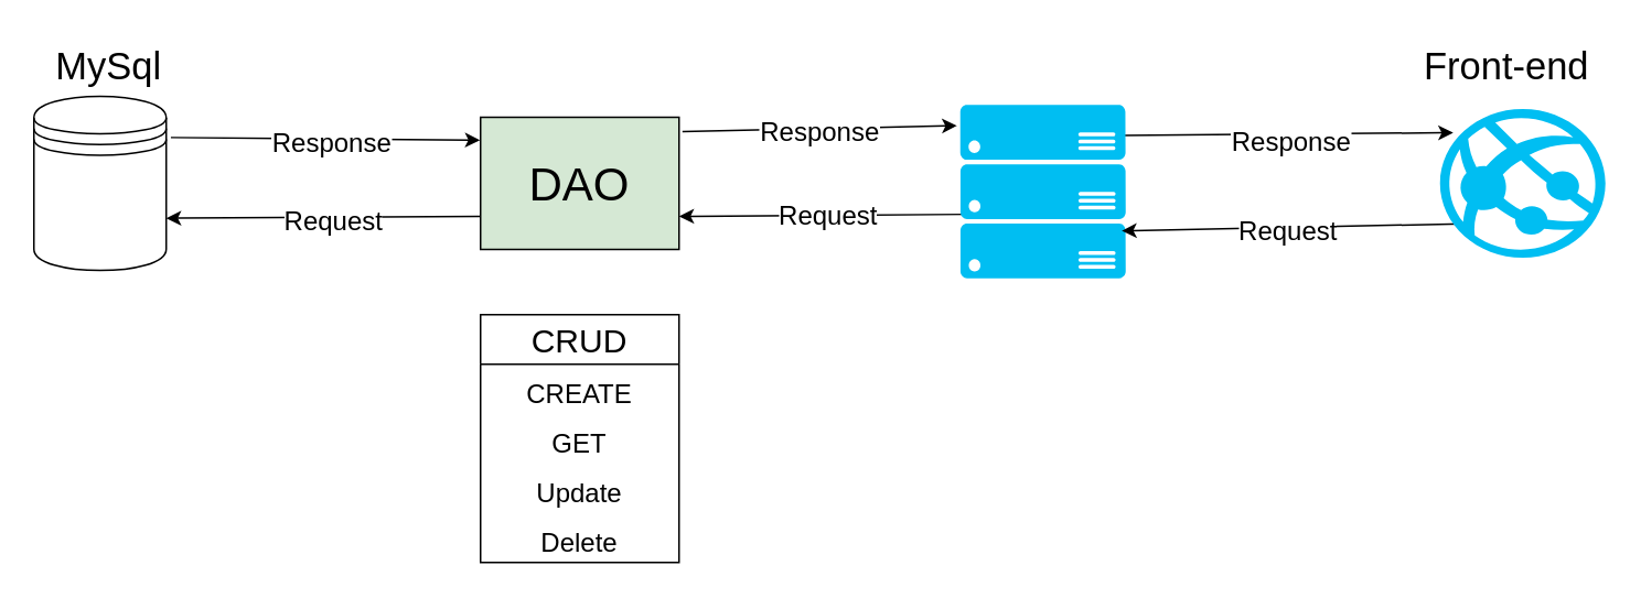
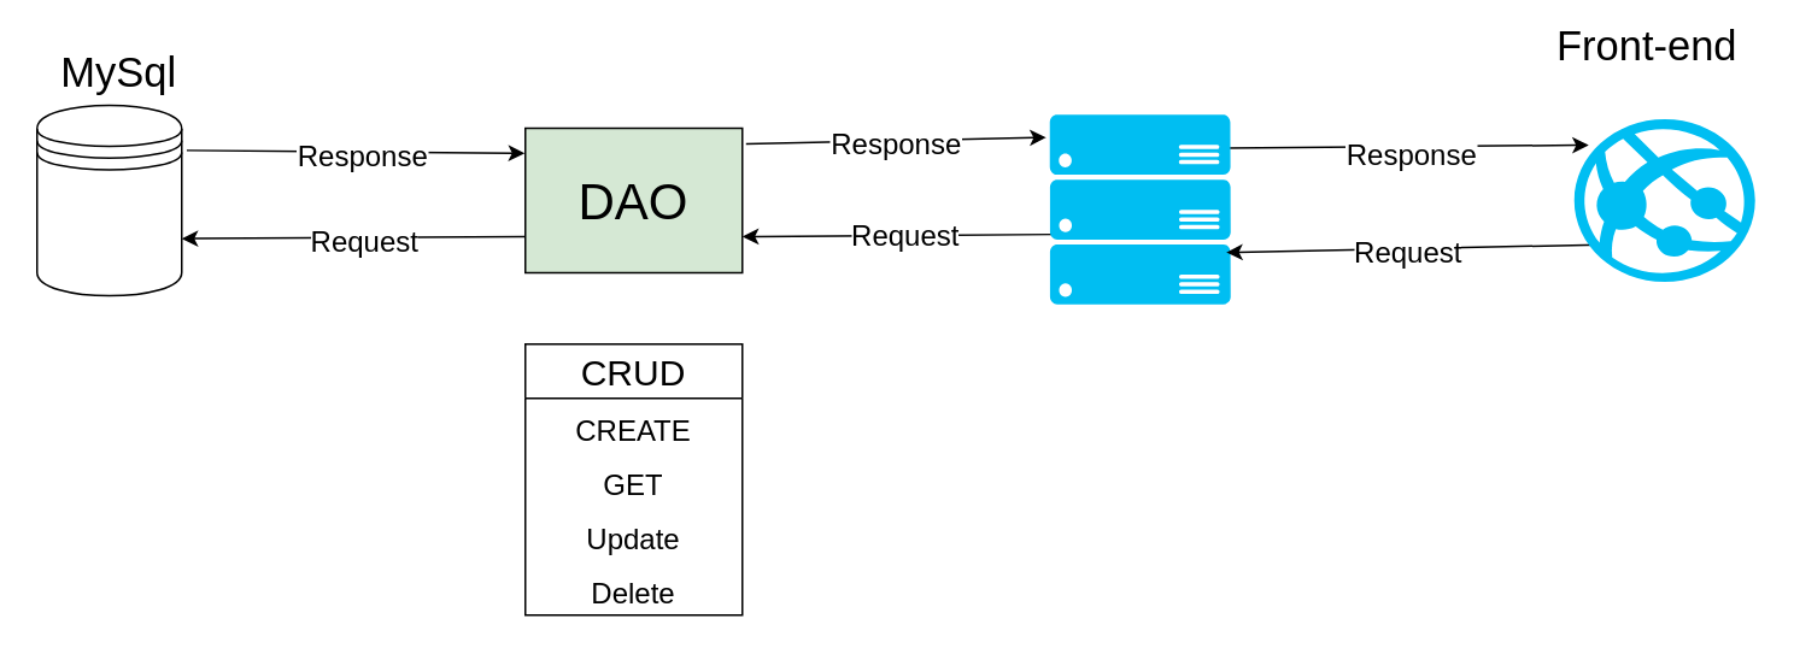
- <mxCell id="17" value="Front-end" style="text;html=1;align=center;verticalAlign=middle;resizable=0;points=[];autosize=1;strokeColor=none;fillColor=none;fontSize=23;" vertex="1" parent="1"><mxGeometry x="850" y="20" width="120" height="40" as="geometry" /></mxCell>
+ <mxCell id="17" value="Front-end" style="text;html=1;align=center;verticalAlign=middle;resizable=0;points=[];autosize=1;strokeColor=none;fillColor=none;fontSize=23;" vertex="1" parent="1"><mxGeometry x="850" y="5" width="120" height="40" as="geometry" /></mxCell>
